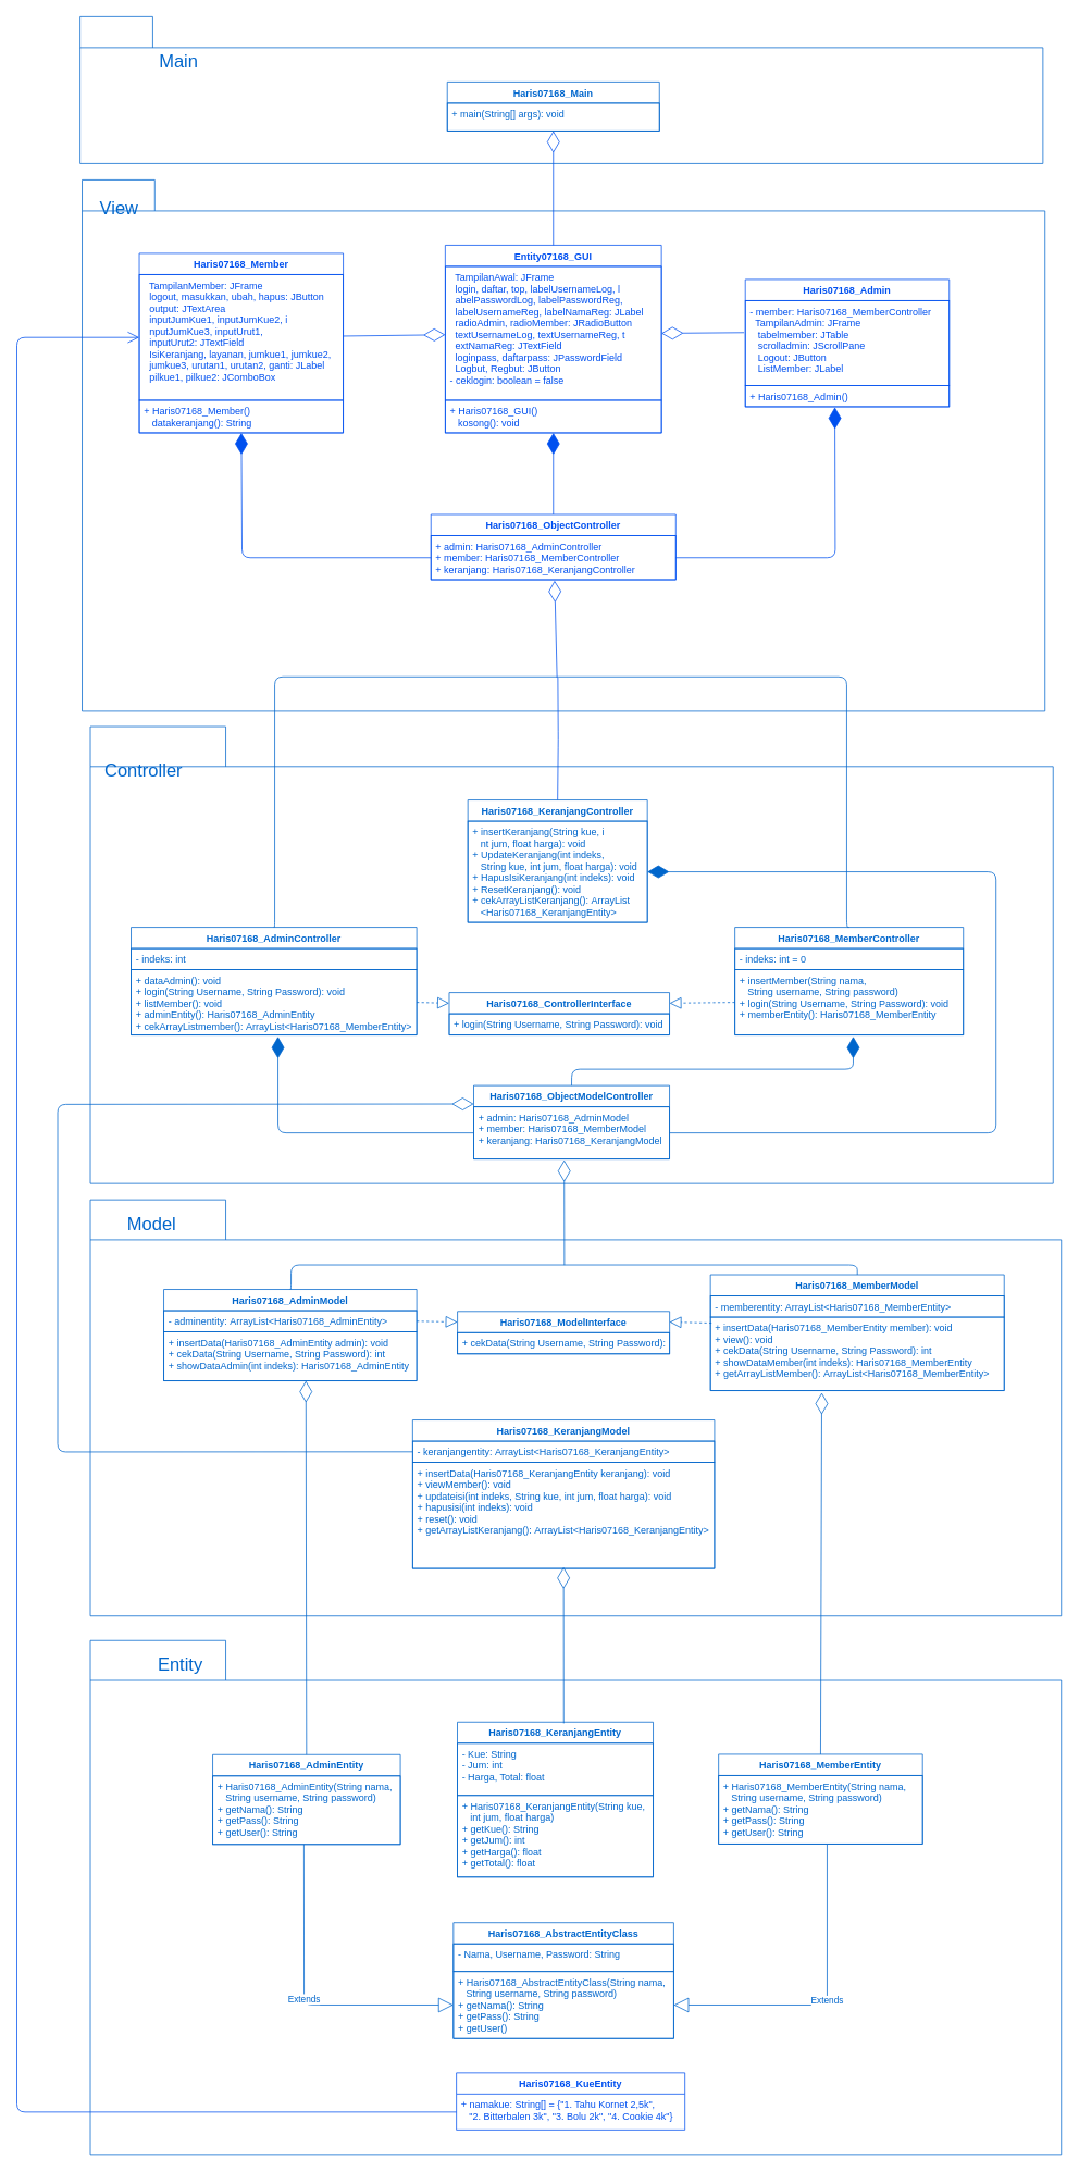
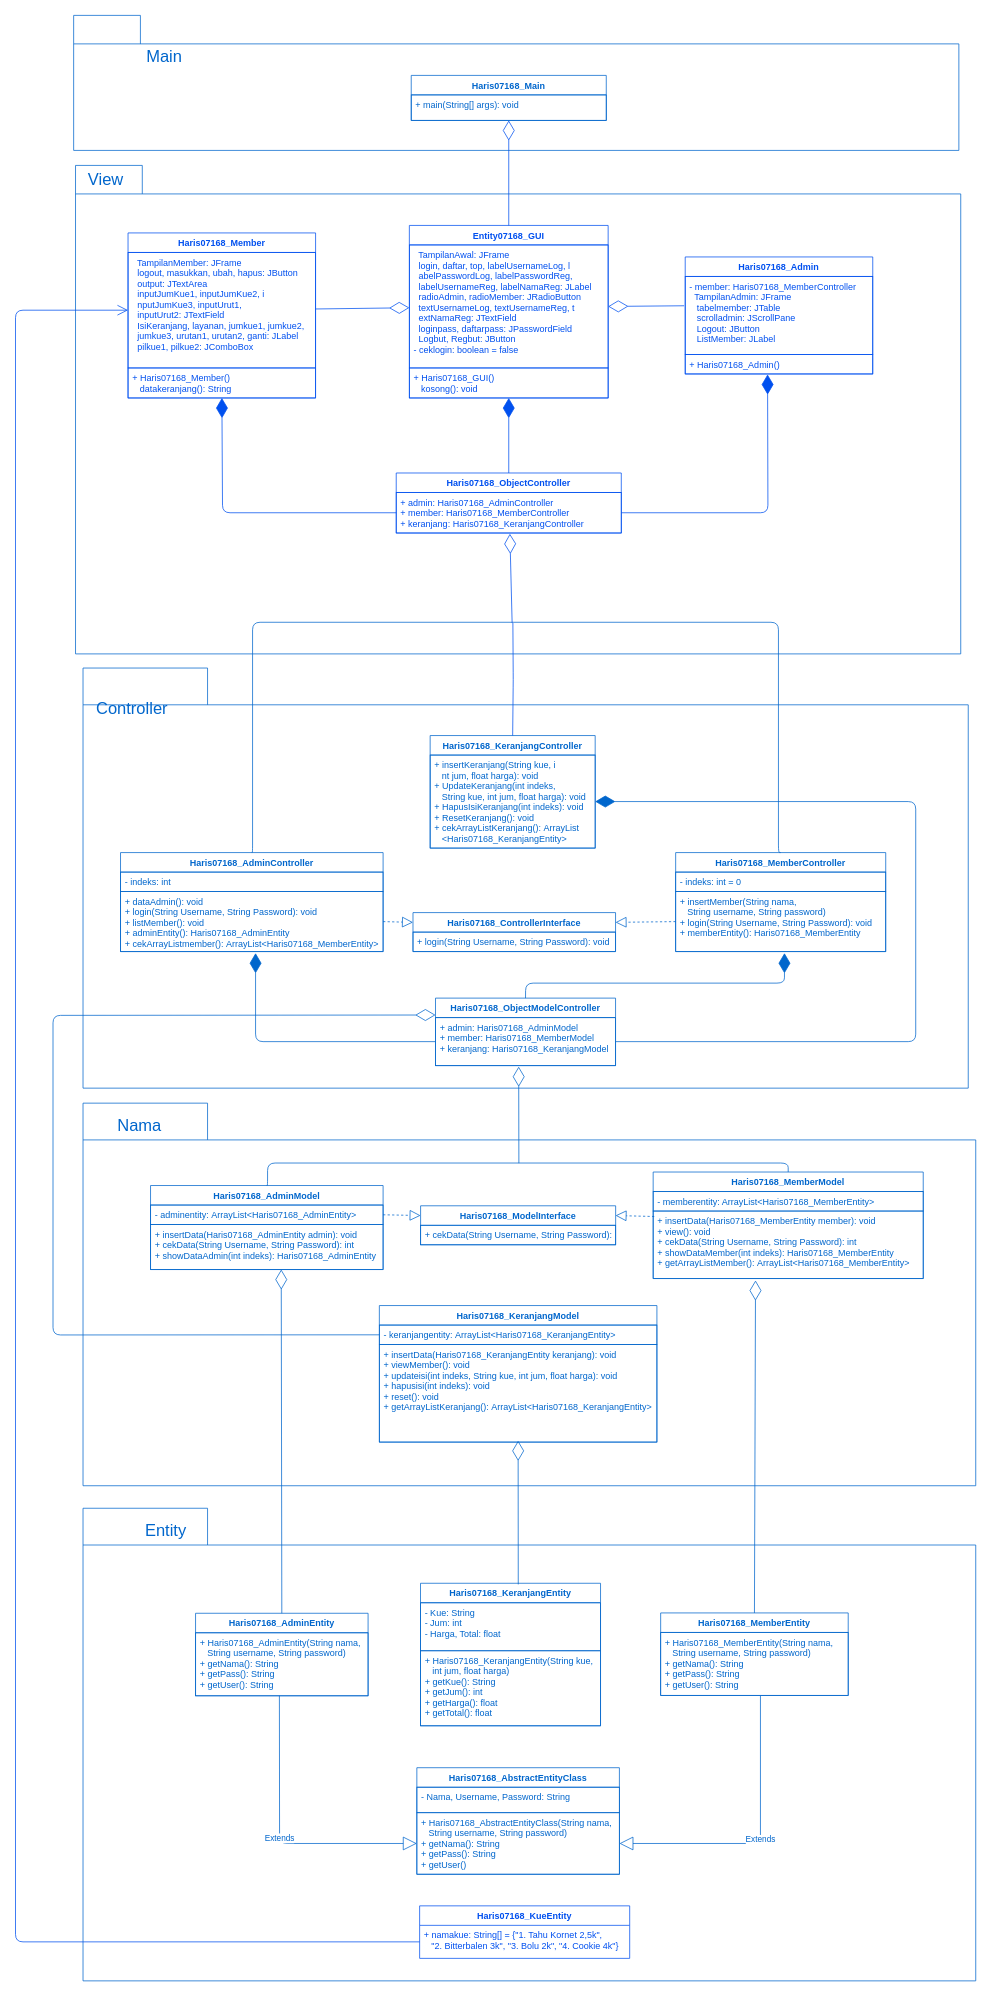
- <mxCell id="83" value="&lt;font style=&quot;font-size: 22px&quot;&gt;View&lt;/font&gt;" style="text;html=1;align=center;verticalAlign=middle;resizable=0;points=[];;autosize=1;fontColor=#0066CC;" vertex="1" parent="1"><mxGeometry x="115" y="245" width="60" height="20" as="geometry" /></mxCell>
+ <mxCell id="83" value="&lt;font style=&quot;font-size: 22px&quot;&gt;View&lt;/font&gt;" style="text;html=1;align=center;verticalAlign=middle;resizable=0;points=[];;autosize=1;fontColor=#0066CC;" vertex="1" parent="1"><mxGeometry x="110" y="230" width="60" height="20" as="geometry" /></mxCell>
- <mxCell id="59" value="&lt;font style=&quot;font-size: 22px&quot;&gt;Model&lt;/font&gt;" style="text;html=1;align=center;verticalAlign=middle;resizable=0;points=[];;autosize=1;fontColor=#0066CC;" vertex="1" parent="1"><mxGeometry x="145" y="1490" width="80" height="20" as="geometry" /></mxCell>
+ <mxCell id="59" value="&lt;font style=&quot;font-size: 22px&quot;&gt;Nama&lt;/font&gt;" style="text;html=1;align=center;verticalAlign=middle;resizable=0;points=[];;autosize=1;fontColor=#0066CC;" vertex="1" parent="1"><mxGeometry x="145" y="1490" width="80" height="20" as="geometry" /></mxCell>
